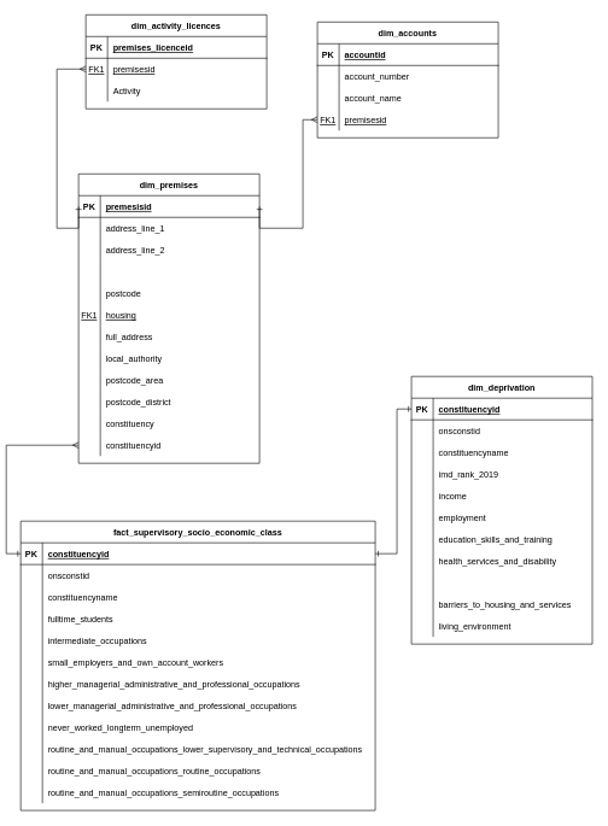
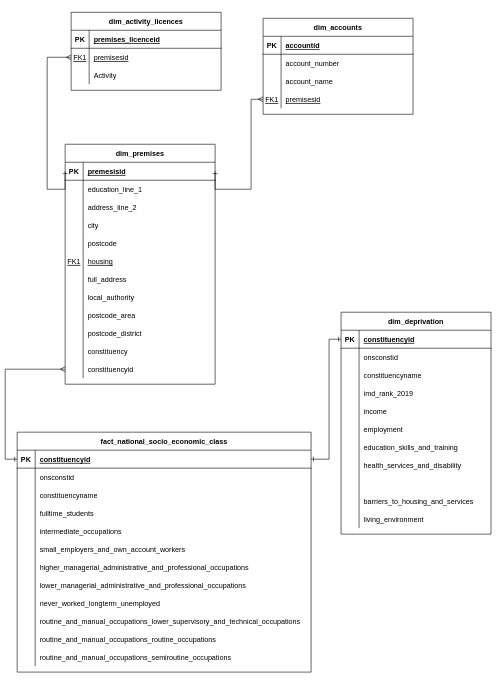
- <mxCell id="18" value="address_line_1" style="shape=partialRectangle;overflow=hidden;connectable=0;fillColor=none;top=0;left=0;bottom=0;right=0;align=left;spacingLeft=6;" parent="16" vertex="1"><mxGeometry x="30" width="220" height="30" as="geometry"><mxRectangle width="220" height="30" as="alternateBounds" /></mxGeometry></mxCell>
+ <mxCell id="18" value="education_line_1" style="shape=partialRectangle;overflow=hidden;connectable=0;fillColor=none;top=0;left=0;bottom=0;right=0;align=left;spacingLeft=6;" parent="16" vertex="1"><mxGeometry x="30" width="220" height="30" as="geometry"><mxRectangle width="220" height="30" as="alternateBounds" /></mxGeometry></mxCell>
+ <mxCell id="24" value="city" style="shape=partialRectangle;overflow=hidden;connectable=0;fillColor=none;top=0;left=0;bottom=0;right=0;align=left;spacingLeft=6;" parent="22" vertex="1"><mxGeometry x="30" width="220" height="30" as="geometry"><mxRectangle width="220" height="30" as="alternateBounds" /></mxGeometry></mxCell>
- <mxCell id="83" value="fact_supervisory_socio_economic_class" style="shape=table;startSize=30;container=1;collapsible=1;childLayout=tableLayout;fixedRows=1;rowLines=0;fontStyle=1;align=center;resizeLast=1;" parent="1" vertex="1"><mxGeometry x="20" y="720" width="490" height="400" as="geometry" /></mxCell>
+ <mxCell id="83" value="fact_national_socio_economic_class" style="shape=table;startSize=30;container=1;collapsible=1;childLayout=tableLayout;fixedRows=1;rowLines=0;fontStyle=1;align=center;resizeLast=1;" parent="1" vertex="1"><mxGeometry x="20" y="720" width="490" height="400" as="geometry" /></mxCell>
